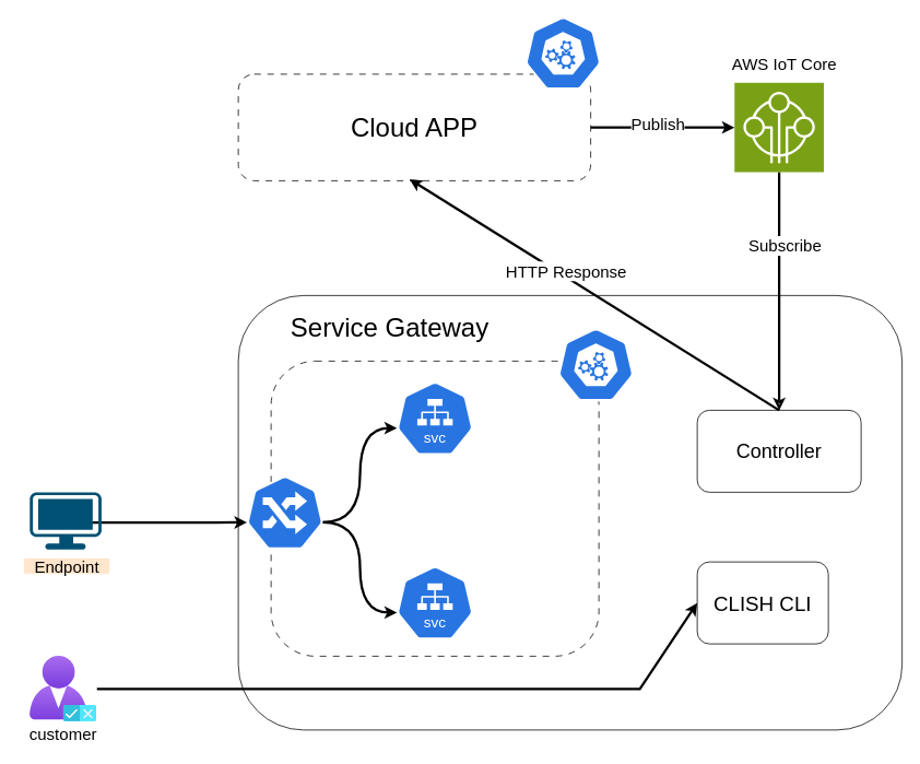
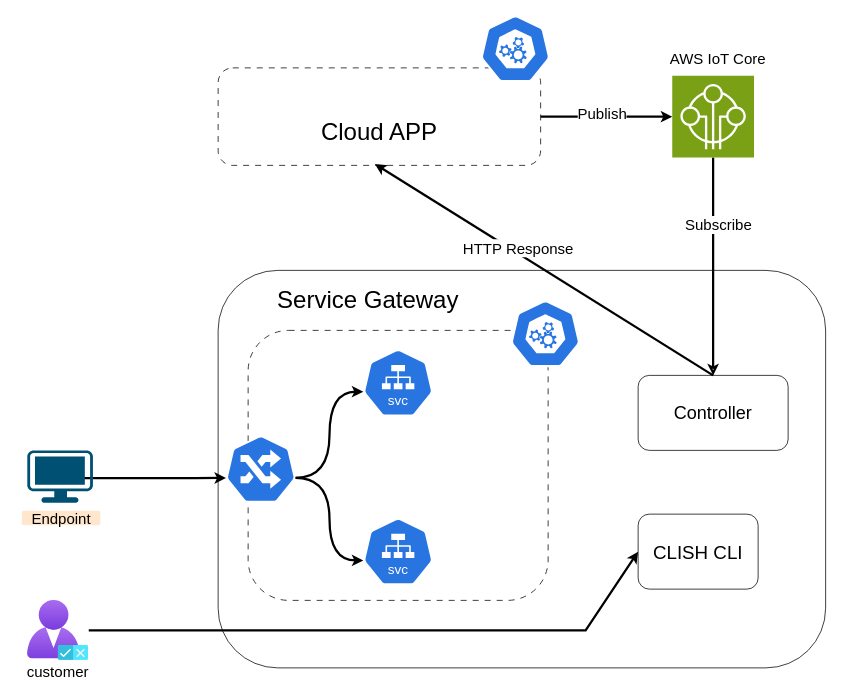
- <mxCell id="21" value="&lt;font style=&quot;font-size: 32px;&quot;&gt;Cloud APP&lt;/font&gt;" style="rounded=1;whiteSpace=wrap;html=1;strokeWidth=0;strokeColor=none;" vertex="1" parent="1"><mxGeometry x="320" y="125" width="370" height="60" as="geometry" /></mxCell>
+ <mxCell id="21" value="&lt;font style=&quot;font-size: 32px;&quot;&gt;Cloud APP&lt;/font&gt;" style="rounded=1;whiteSpace=wrap;html=1;strokeWidth=0;strokeColor=none;" vertex="1" parent="1"><mxGeometry x="320" y="145" width="370" height="60" as="geometry" /></mxCell>
- <mxCell id="13" value="&lt;font style=&quot;font-size: 32px;&quot;&gt;Service Gateway&lt;/font&gt;" style="rounded=1;whiteSpace=wrap;html=1;strokeWidth=0;strokeColor=none;" vertex="1" parent="1"><mxGeometry x="330.01" y="370" width="290" height="60" as="geometry" /></mxCell>
+ <mxCell id="13" value="&lt;font style=&quot;font-size: 32px;&quot;&gt;Service Gateway&lt;/font&gt;" style="rounded=1;whiteSpace=wrap;html=1;strokeWidth=0;strokeColor=none;" vertex="1" parent="1"><mxGeometry x="345.01" y="370" width="290" height="60" as="geometry" /></mxCell>
